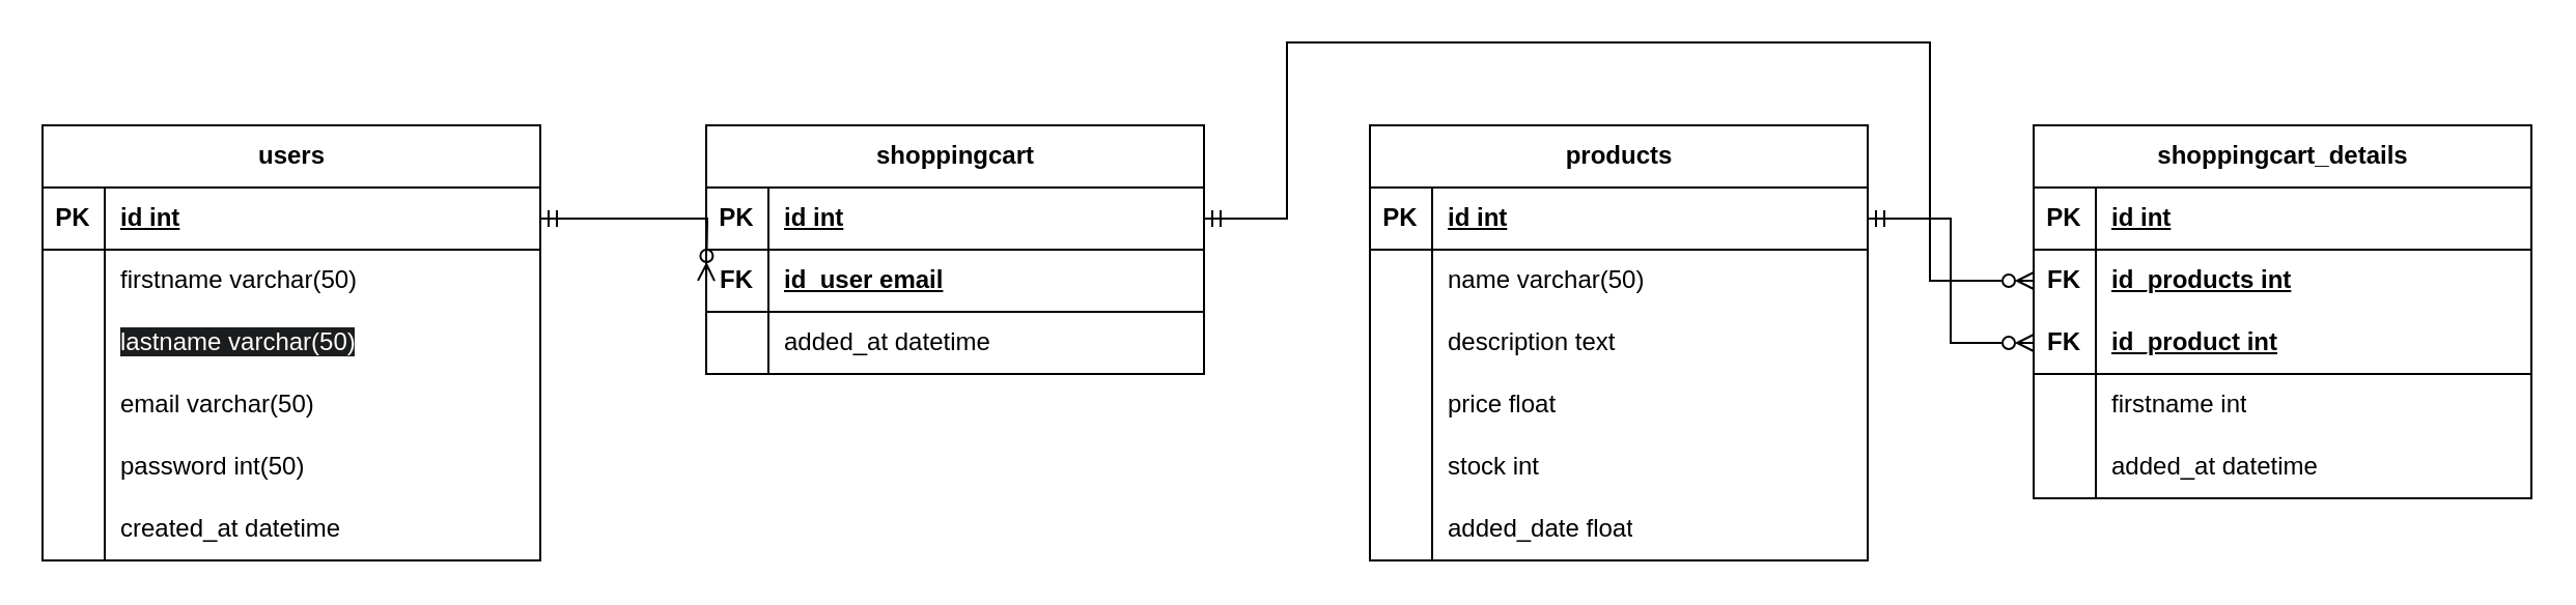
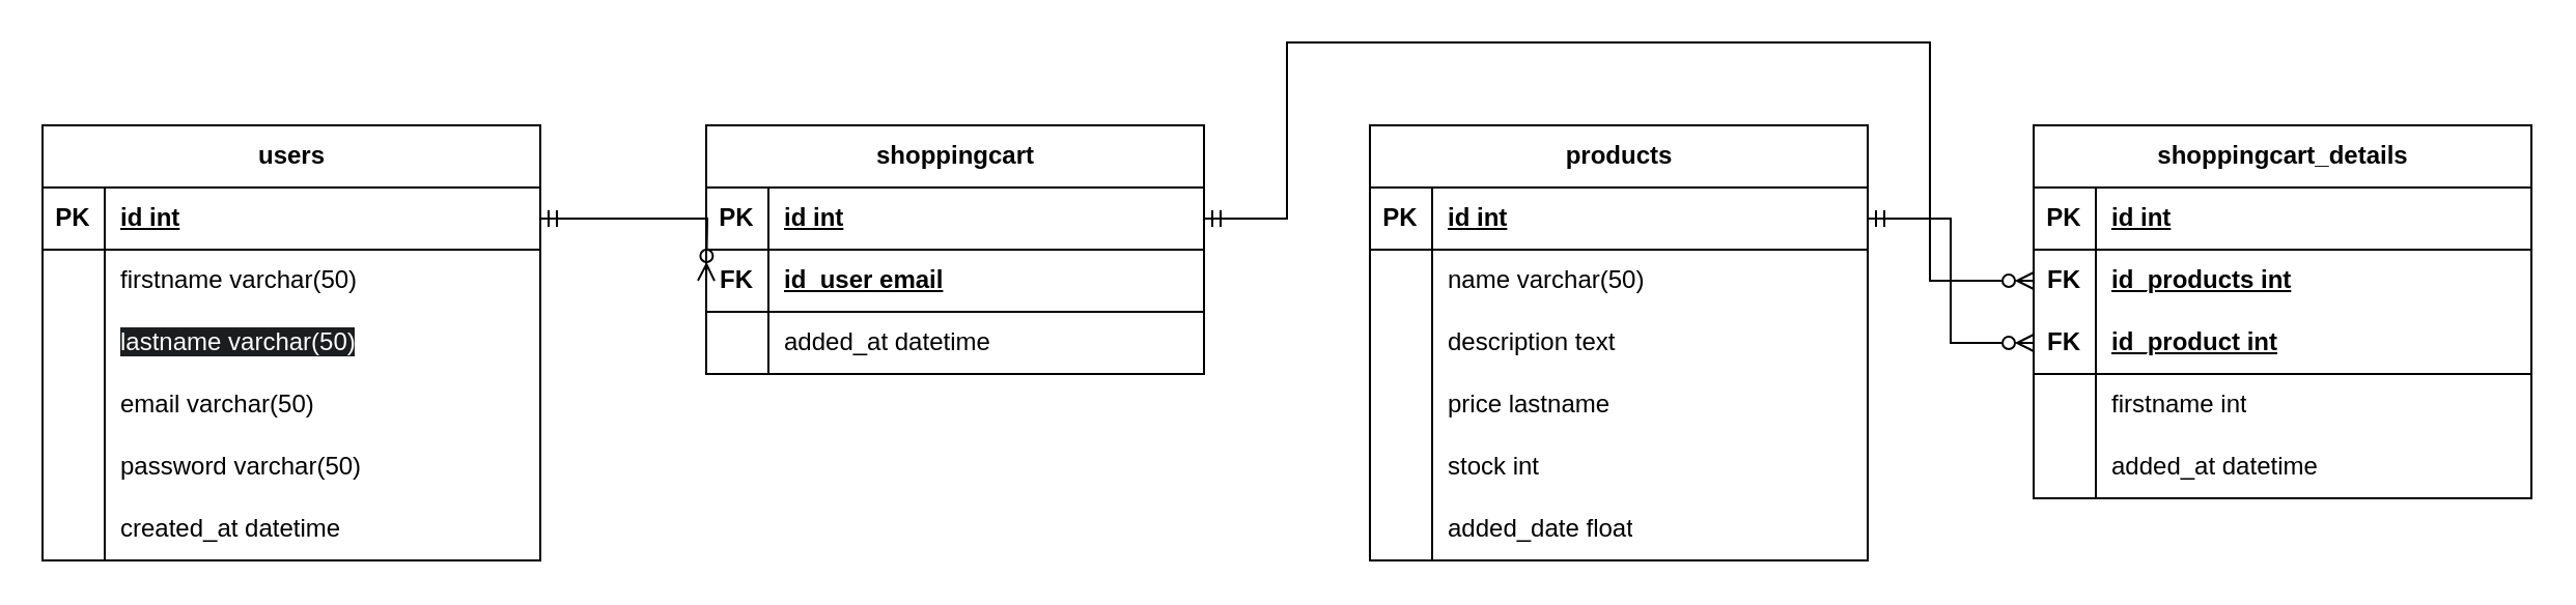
- <mxCell id="33" value="price float" style="shape=partialRectangle;connectable=0;fillColor=none;top=0;left=0;bottom=0;right=0;align=left;spacingLeft=6;overflow=hidden;whiteSpace=wrap;html=1;" parent="31" vertex="1"><mxGeometry x="30" width="210" height="30" as="geometry"><mxRectangle width="210" height="30" as="alternateBounds" /></mxGeometry></mxCell>
+ <mxCell id="33" value="price lastname" style="shape=partialRectangle;connectable=0;fillColor=none;top=0;left=0;bottom=0;right=0;align=left;spacingLeft=6;overflow=hidden;whiteSpace=wrap;html=1;" parent="31" vertex="1"><mxGeometry x="30" width="210" height="30" as="geometry"><mxRectangle width="210" height="30" as="alternateBounds" /></mxGeometry></mxCell>
- <mxCell id="17" value="password int(50)" style="shape=partialRectangle;connectable=0;fillColor=none;top=0;left=0;bottom=0;right=0;align=left;spacingLeft=6;overflow=hidden;whiteSpace=wrap;html=1;" parent="15" vertex="1"><mxGeometry x="30" width="210" height="30" as="geometry"><mxRectangle width="210" height="30" as="alternateBounds" /></mxGeometry></mxCell>
+ <mxCell id="17" value="password varchar(50)" style="shape=partialRectangle;connectable=0;fillColor=none;top=0;left=0;bottom=0;right=0;align=left;spacingLeft=6;overflow=hidden;whiteSpace=wrap;html=1;" parent="15" vertex="1"><mxGeometry x="30" width="210" height="30" as="geometry"><mxRectangle width="210" height="30" as="alternateBounds" /></mxGeometry></mxCell>
